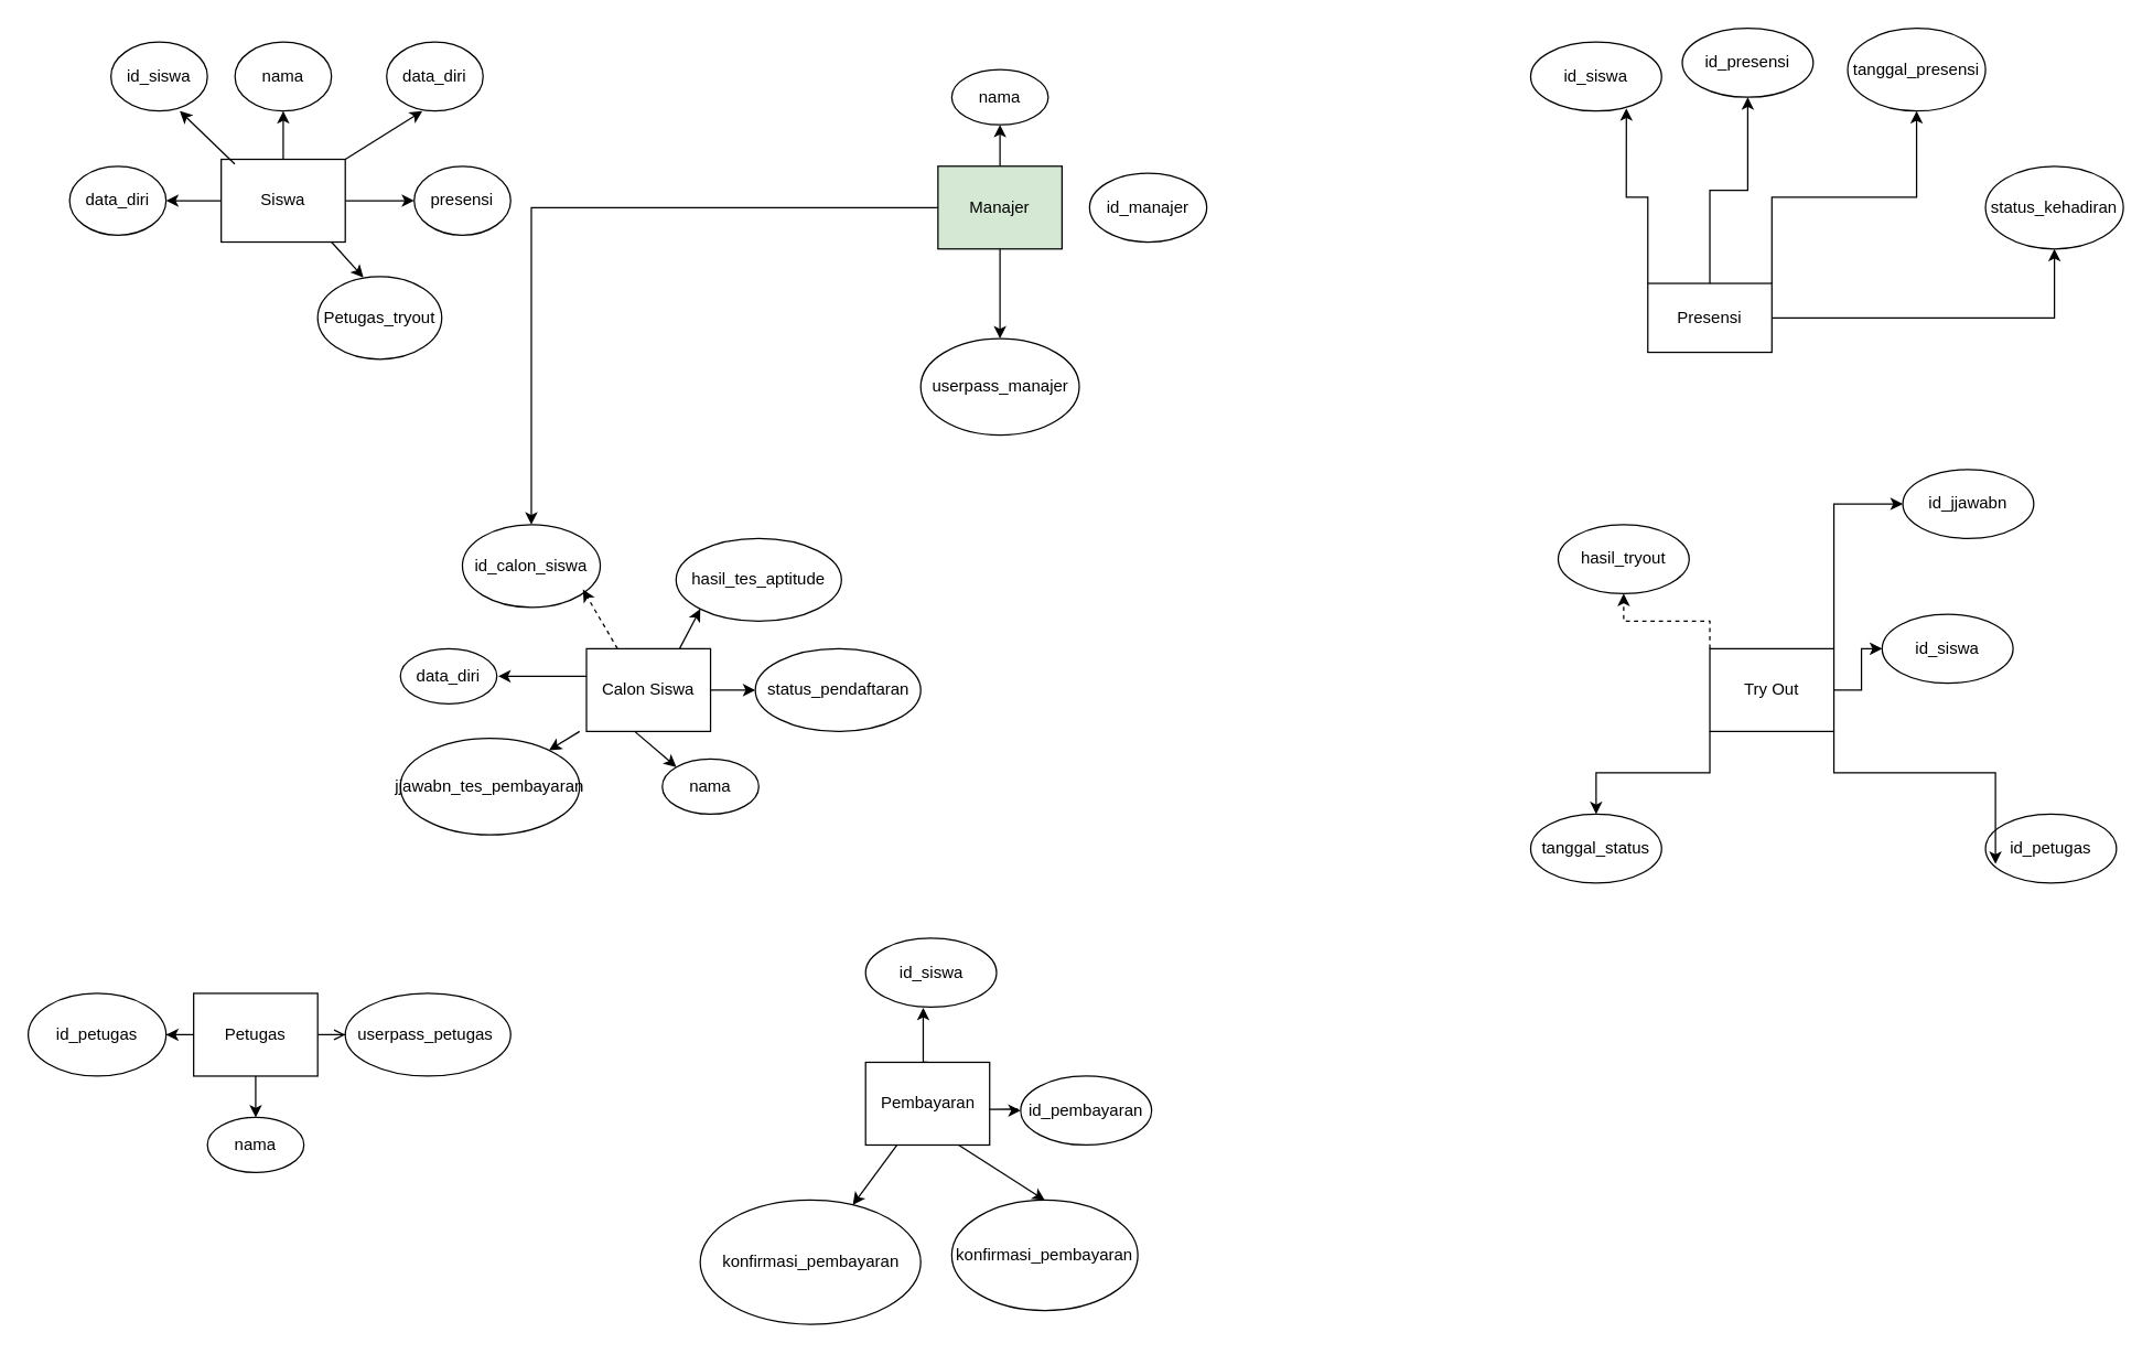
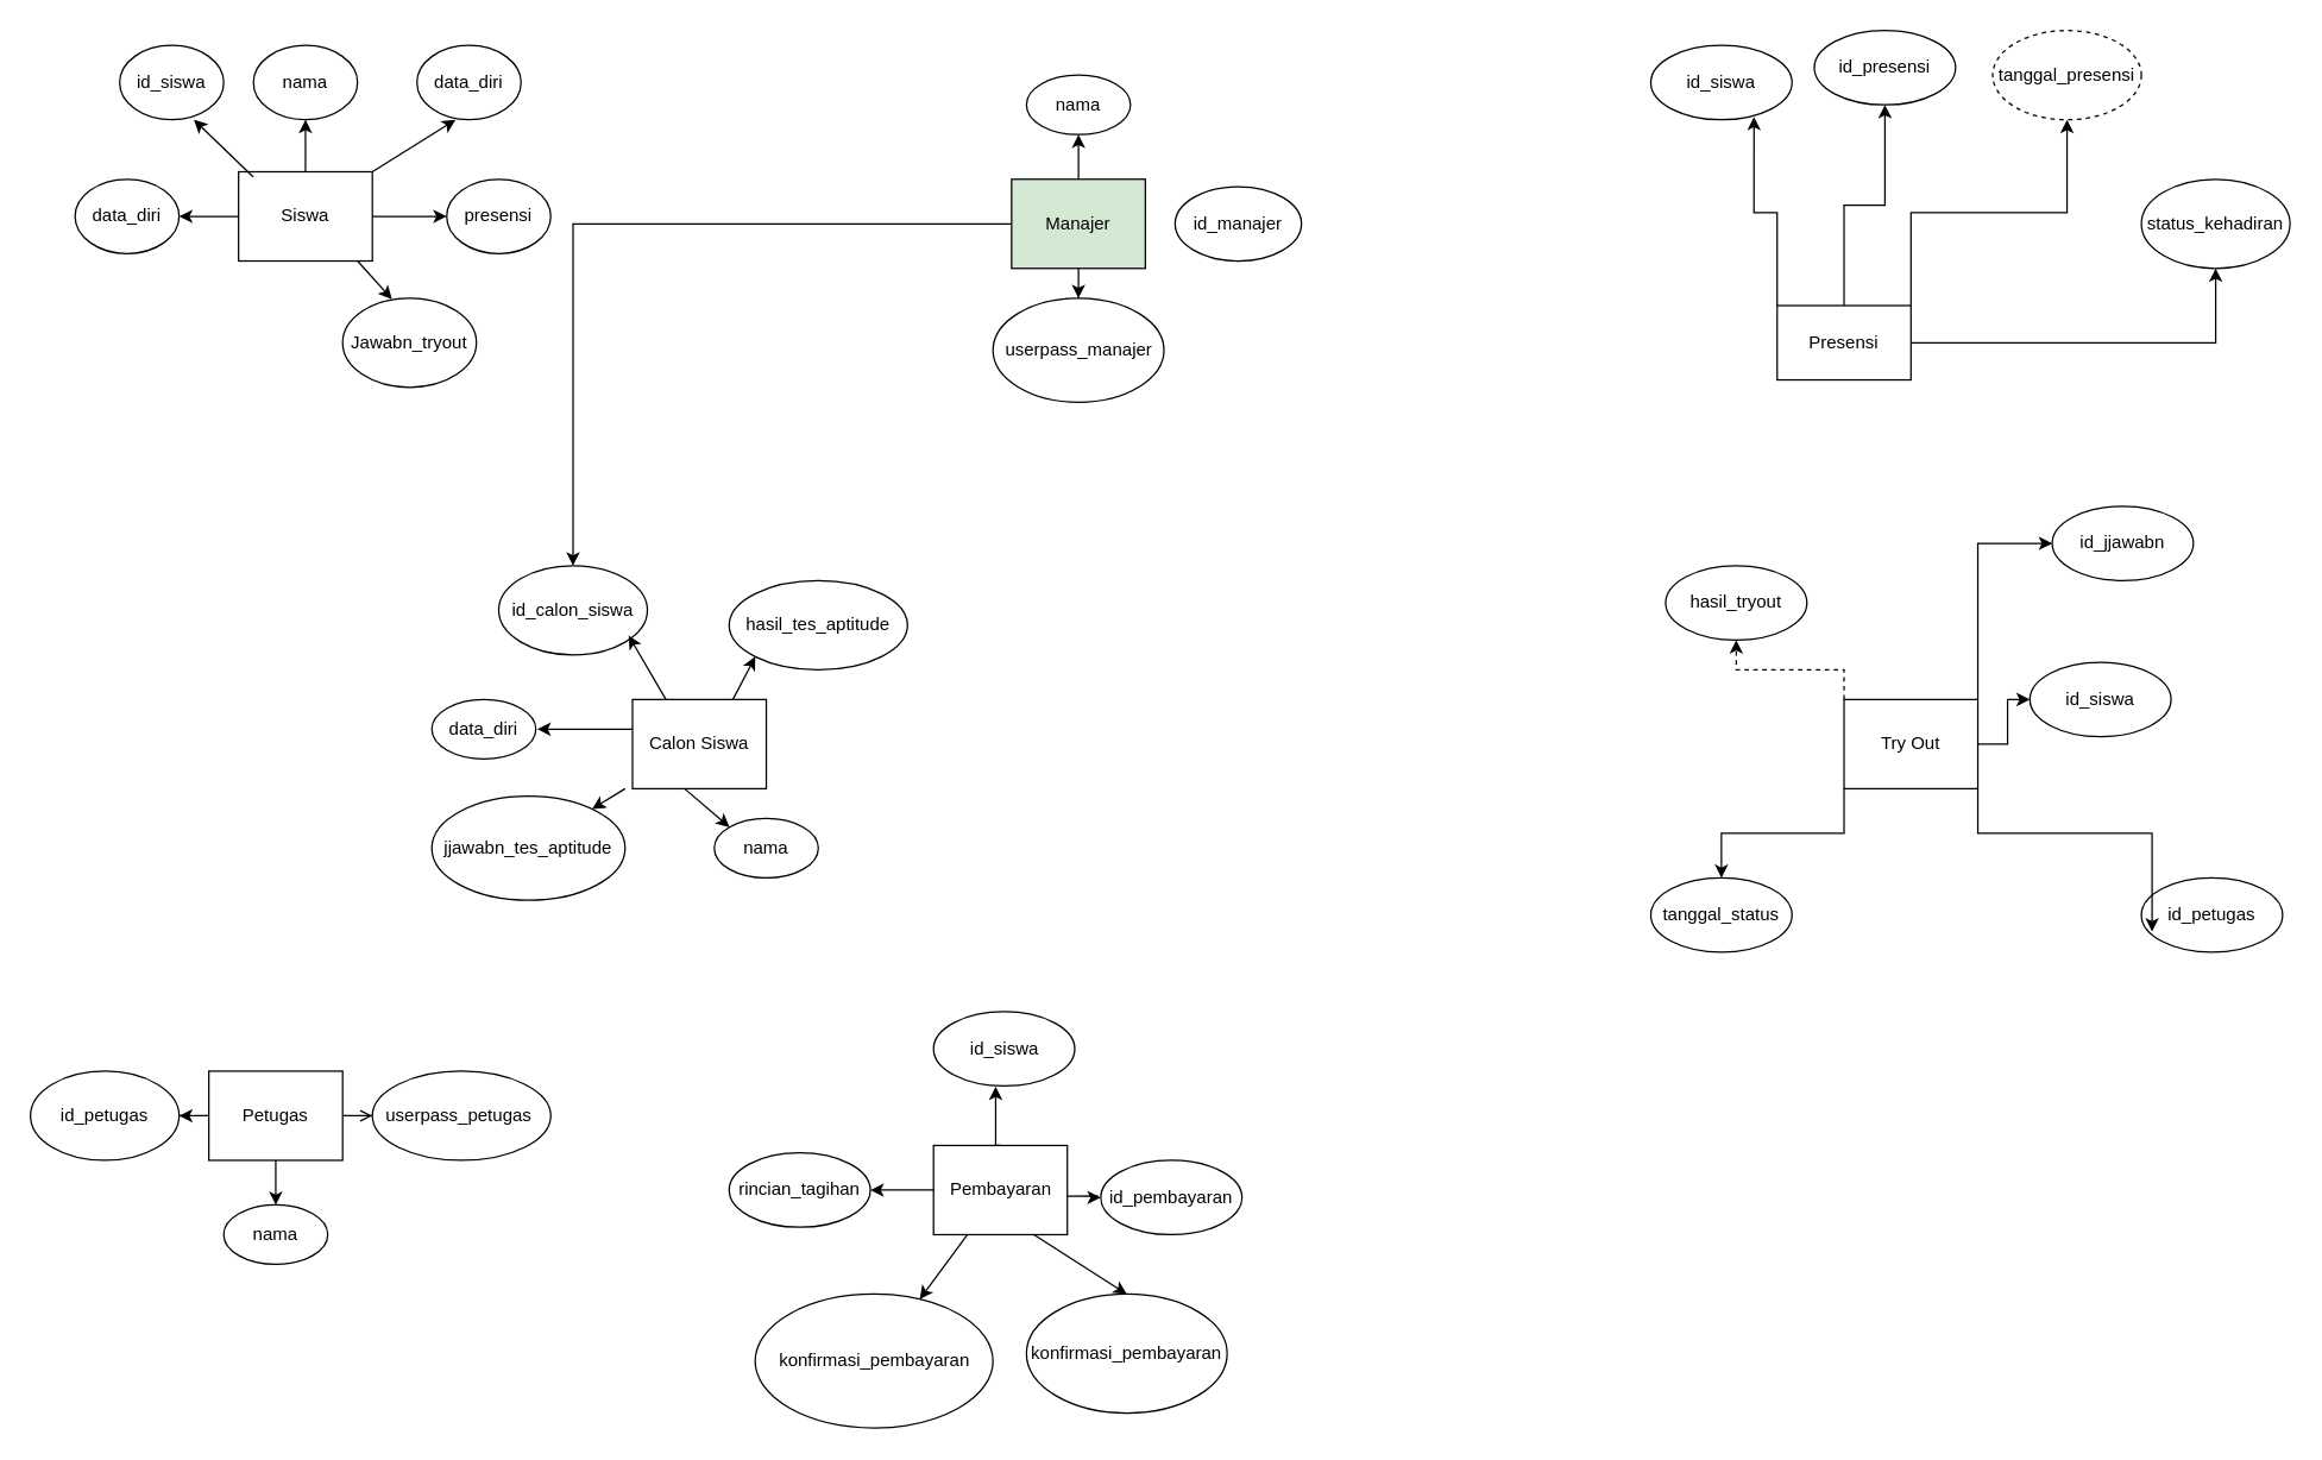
- <mxCell id="64" value="tanggal_presensi" style="ellipse;whiteSpace=wrap;html=1;" vertex="1" parent="1"><mxGeometry x="1340" y="20" width="100" height="60" as="geometry" /></mxCell>
+ <mxCell id="64" value="tanggal_presensi" style="ellipse;whiteSpace=wrap;html=1;dashed=1;" vertex="1" parent="1"><mxGeometry x="1340" y="20" width="100" height="60" as="geometry" /></mxCell>
- <mxCell id="25" value="Petugas_tryout" style="ellipse;whiteSpace=wrap;html=1;" vertex="1" parent="1"><mxGeometry x="230" y="200" width="90" height="60" as="geometry" /></mxCell>
+ <mxCell id="25" value="Jawabn_tryout" style="ellipse;whiteSpace=wrap;html=1;" vertex="1" parent="1"><mxGeometry x="230" y="200" width="90" height="60" as="geometry" /></mxCell>
- <mxCell id="38" value="userpass_manajer" style="ellipse;whiteSpace=wrap;html=1;" vertex="1" parent="1"><mxGeometry x="667.5" y="245" width="115" height="70" as="geometry" /></mxCell>
+ <mxCell id="38" value="userpass_manajer" style="ellipse;whiteSpace=wrap;html=1;" vertex="1" parent="1"><mxGeometry x="667.5" y="200" width="115" height="70" as="geometry" /></mxCell>
- <mxCell id="69" value="hasil_tryout" style="ellipse;whiteSpace=wrap;html=1;" vertex="1" parent="1"><mxGeometry x="1130" y="380" width="95" height="50" as="geometry" /></mxCell>
+ <mxCell id="69" value="hasil_tryout" style="ellipse;whiteSpace=wrap;html=1;" vertex="1" parent="1"><mxGeometry x="1120" y="380" width="95" height="50" as="geometry" /></mxCell>
- <mxCell id="48" value="" style="edgeStyle=none;orthogonalLoop=1;jettySize=auto;html=1;rounded=0;entryX=0.874;entryY=0.783;entryDx=0;entryDy=0;entryPerimeter=0;exitX=0.25;exitY=0;exitDx=0;exitDy=0;dashed=1;" edge="1" parent="1" source="8" target="27"><mxGeometry width="100" relative="1" as="geometry"><mxPoint x="360" y="450" as="sourcePoint" /><mxPoint x="460" y="450" as="targetPoint" /><Array as="points" /></mxGeometry></mxCell>
+ <mxCell id="48" value="" style="edgeStyle=none;orthogonalLoop=1;jettySize=auto;html=1;rounded=0;entryX=0.874;entryY=0.783;entryDx=0;entryDy=0;entryPerimeter=0;exitX=0.25;exitY=0;exitDx=0;exitDy=0;" edge="1" parent="1" source="8" target="27"><mxGeometry width="100" relative="1" as="geometry"><mxPoint x="360" y="450" as="sourcePoint" /><mxPoint x="460" y="450" as="targetPoint" /><Array as="points" /></mxGeometry></mxCell>
- <mxCell id="7" value="" style="edgeStyle=orthogonalEdgeStyle;rounded=0;orthogonalLoop=1;jettySize=auto;html=1;" edge="1" parent="1" source="8" target="31"><mxGeometry relative="1" as="geometry" /></mxCell>
- <mxCell id="31" value="status_pendaftaran" style="ellipse;whiteSpace=wrap;html=1;" vertex="1" parent="1"><mxGeometry x="547.5" y="470" width="120" height="60" as="geometry" /></mxCell>
- <mxCell id="29" value="jjawabn_tes_pembayaran" style="ellipse;whiteSpace=wrap;html=1;" vertex="1" parent="1"><mxGeometry x="290" y="535" width="130" height="70" as="geometry" /></mxCell>
+ <mxCell id="29" value="jjawabn_tes_aptitude" style="ellipse;whiteSpace=wrap;html=1;" vertex="1" parent="1"><mxGeometry x="290" y="535" width="130" height="70" as="geometry" /></mxCell>
+ <mxCell id="42" value="rincian_tagihan" style="ellipse;whiteSpace=wrap;html=1;" vertex="1" parent="1"><mxGeometry x="490" y="775" width="95" height="50" as="geometry" /></mxCell>
+ <mxCell id="19" value="" style="edgeStyle=orthogonalEdgeStyle;rounded=0;orthogonalLoop=1;jettySize=auto;html=1;" edge="1" parent="1" source="20" target="42"><mxGeometry relative="1" as="geometry" /></mxCell>
